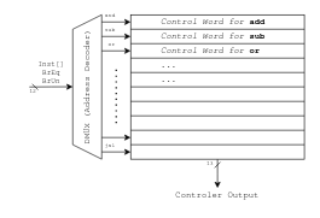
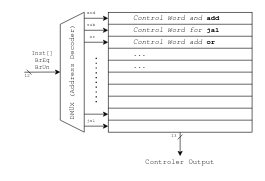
- <mxCell id="22" value="&lt;font face=&quot;FreeMono&quot;&gt;&lt;i&gt;Control Word for&lt;/i&gt; &lt;b&gt;add&lt;/b&gt;&lt;/font&gt;" style="text;strokeColor=none;align=left;fillColor=none;html=1;verticalAlign=middle;whiteSpace=wrap;rounded=0;" vertex="1" parent="1"><mxGeometry x="220" y="20" width="160" height="20" as="geometry" /></mxCell>
+ <mxCell id="22" value="&lt;font face=&quot;FreeMono&quot;&gt;&lt;i&gt;Control Word and&lt;/i&gt; &lt;b&gt;add&lt;/b&gt;&lt;/font&gt;" style="text;strokeColor=none;align=left;fillColor=none;html=1;verticalAlign=middle;whiteSpace=wrap;rounded=0;" vertex="1" parent="1"><mxGeometry x="220" y="20" width="160" height="20" as="geometry" /></mxCell>
- <mxCell id="23" value="&lt;font face=&quot;FreeMono&quot;&gt;&lt;i&gt;Control Word for&lt;/i&gt; &lt;b&gt;sub&lt;/b&gt;&lt;/font&gt;" style="text;strokeColor=none;align=left;fillColor=none;html=1;verticalAlign=middle;whiteSpace=wrap;rounded=0;" vertex="1" parent="1"><mxGeometry x="220" y="40" width="160" height="20" as="geometry" /></mxCell>
+ <mxCell id="23" value="&lt;font face=&quot;FreeMono&quot;&gt;&lt;i&gt;Control Word for&lt;/i&gt; &lt;b&gt;jal&lt;/b&gt;&lt;/font&gt;" style="text;strokeColor=none;align=left;fillColor=none;html=1;verticalAlign=middle;whiteSpace=wrap;rounded=0;" vertex="1" parent="1"><mxGeometry x="220" y="40" width="160" height="20" as="geometry" /></mxCell>
- <mxCell id="24" value="&lt;font face=&quot;FreeMono&quot;&gt;&lt;i&gt;Control Word for&lt;/i&gt; &lt;b&gt;or&lt;/b&gt;&lt;/font&gt;" style="text;strokeColor=none;align=left;fillColor=none;html=1;verticalAlign=middle;whiteSpace=wrap;rounded=0;" vertex="1" parent="1"><mxGeometry x="220" y="60" width="160" height="20" as="geometry" /></mxCell>
+ <mxCell id="24" value="&lt;font face=&quot;FreeMono&quot;&gt;&lt;i&gt;Control Word add&lt;/i&gt; &lt;b&gt;or&lt;/b&gt;&lt;/font&gt;" style="text;strokeColor=none;align=left;fillColor=none;html=1;verticalAlign=middle;whiteSpace=wrap;rounded=0;" vertex="1" parent="1"><mxGeometry x="220" y="60" width="160" height="20" as="geometry" /></mxCell>
